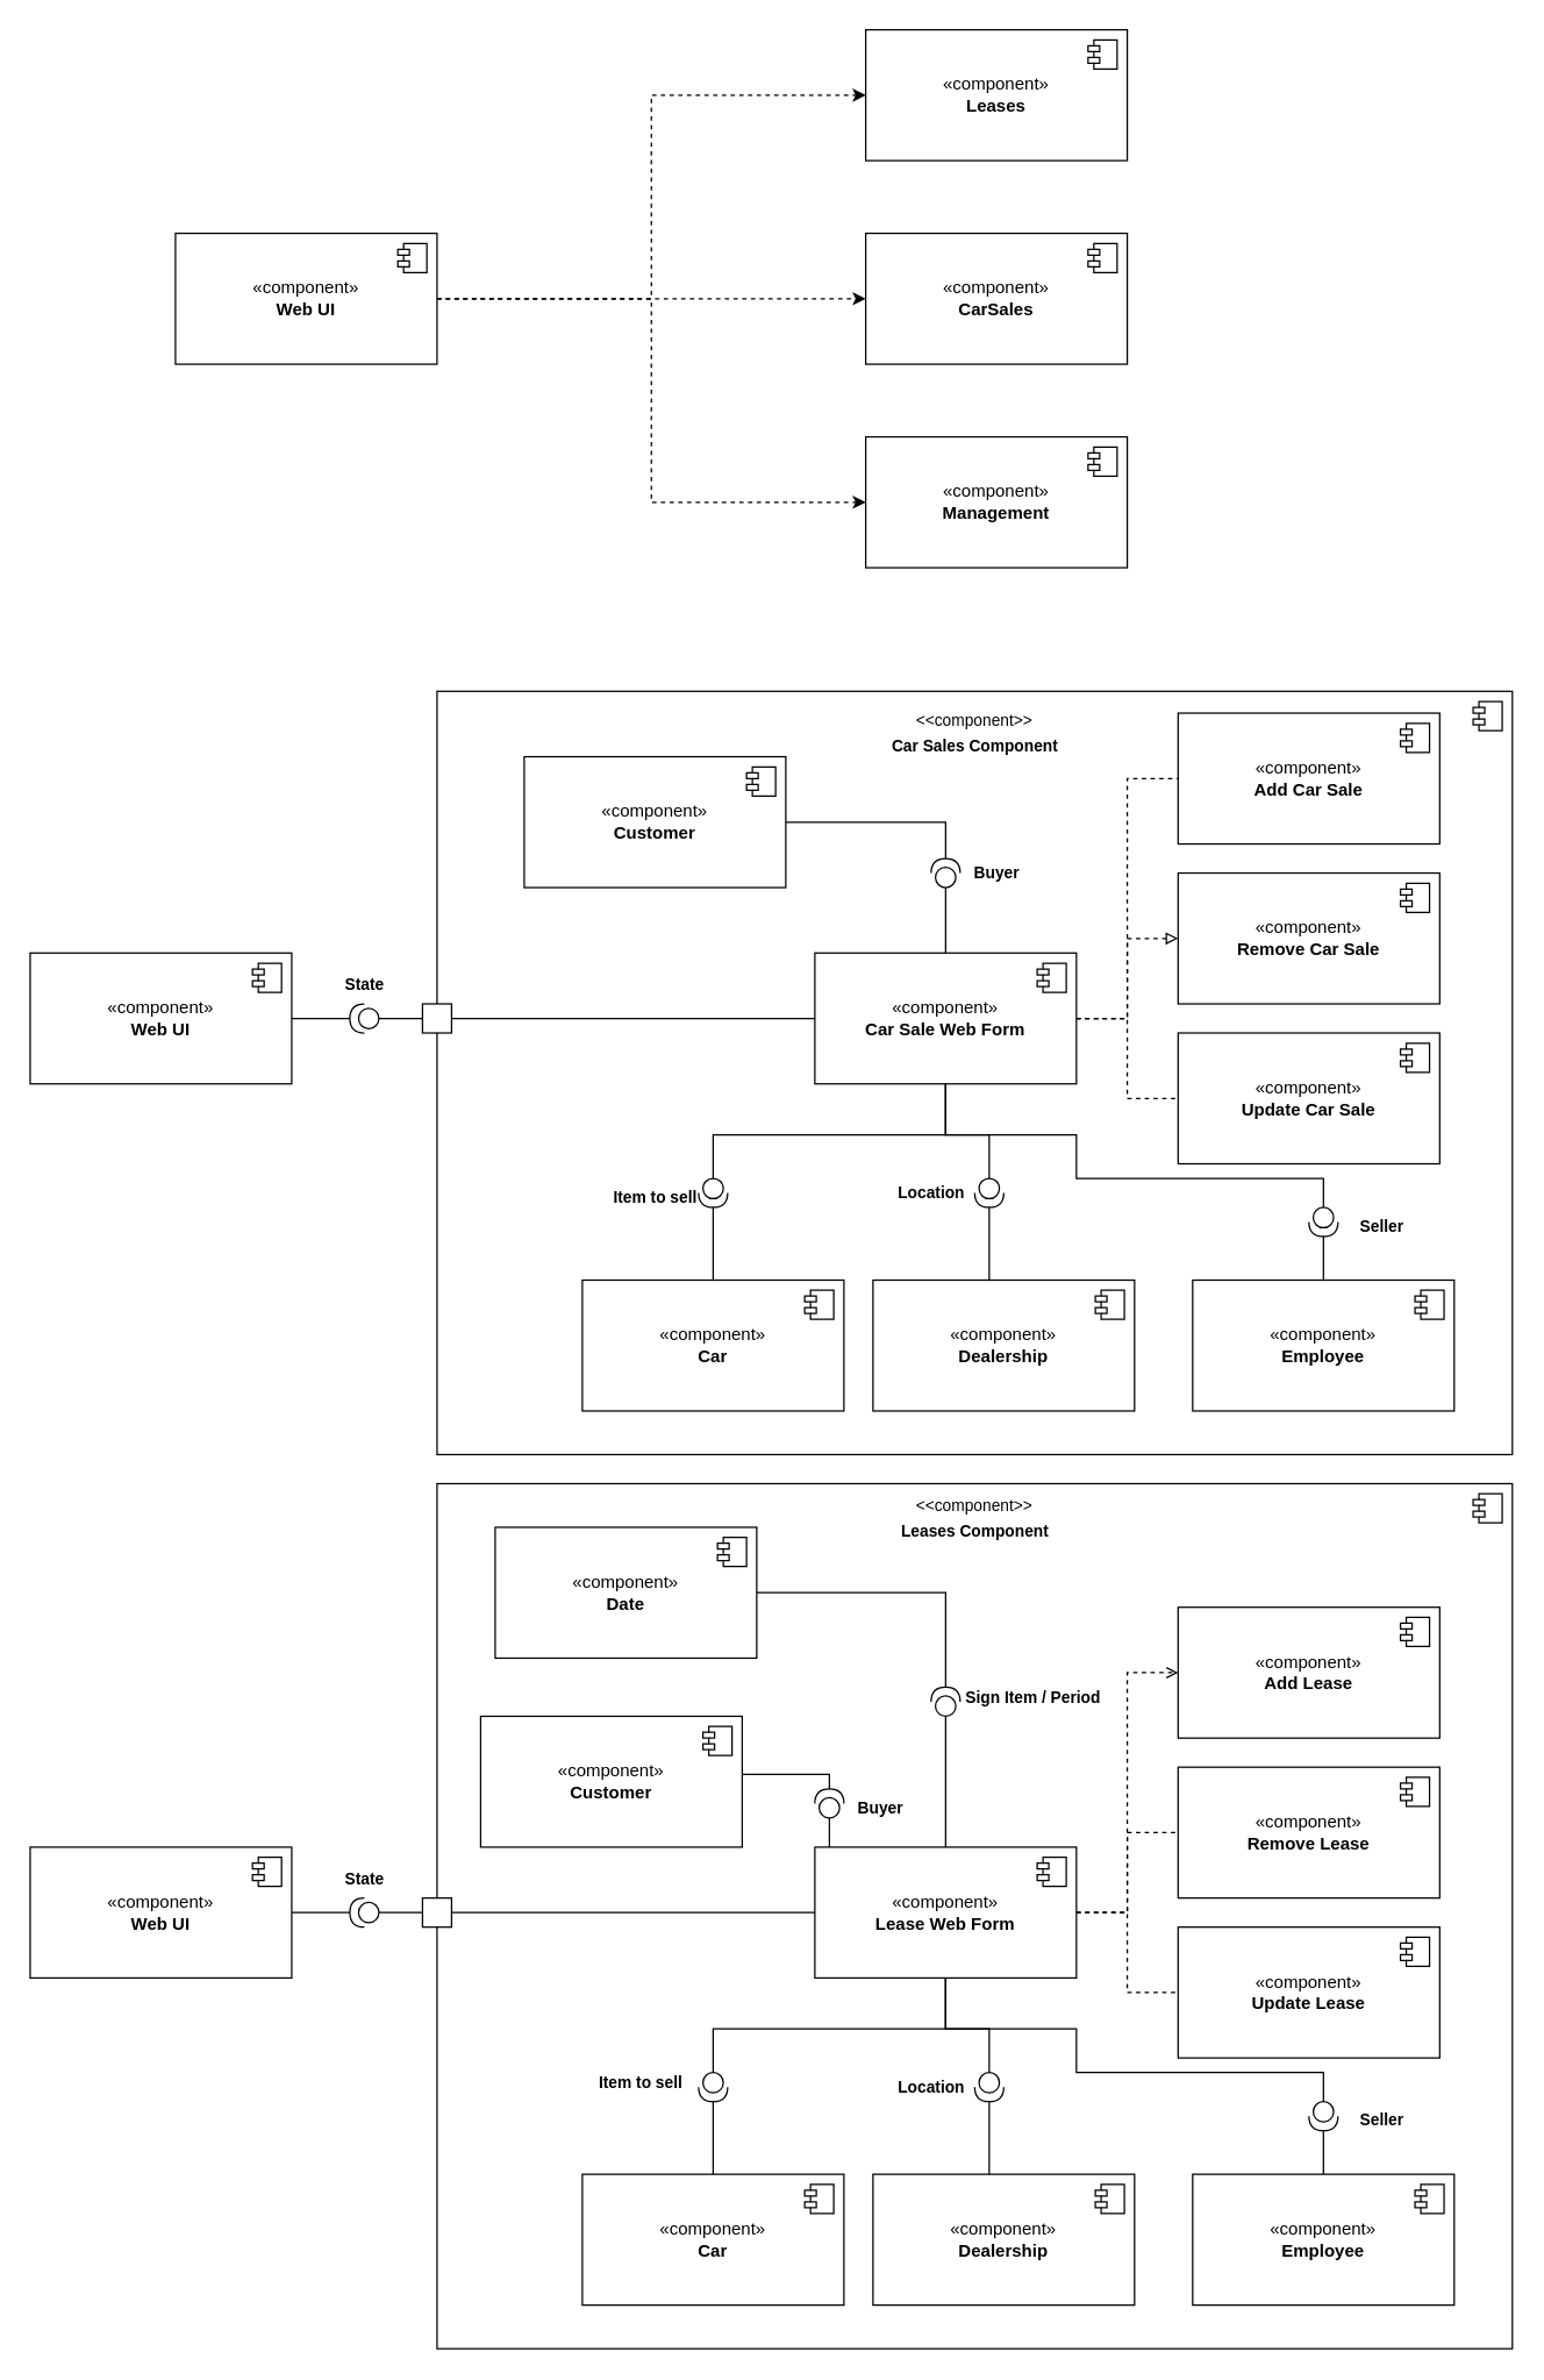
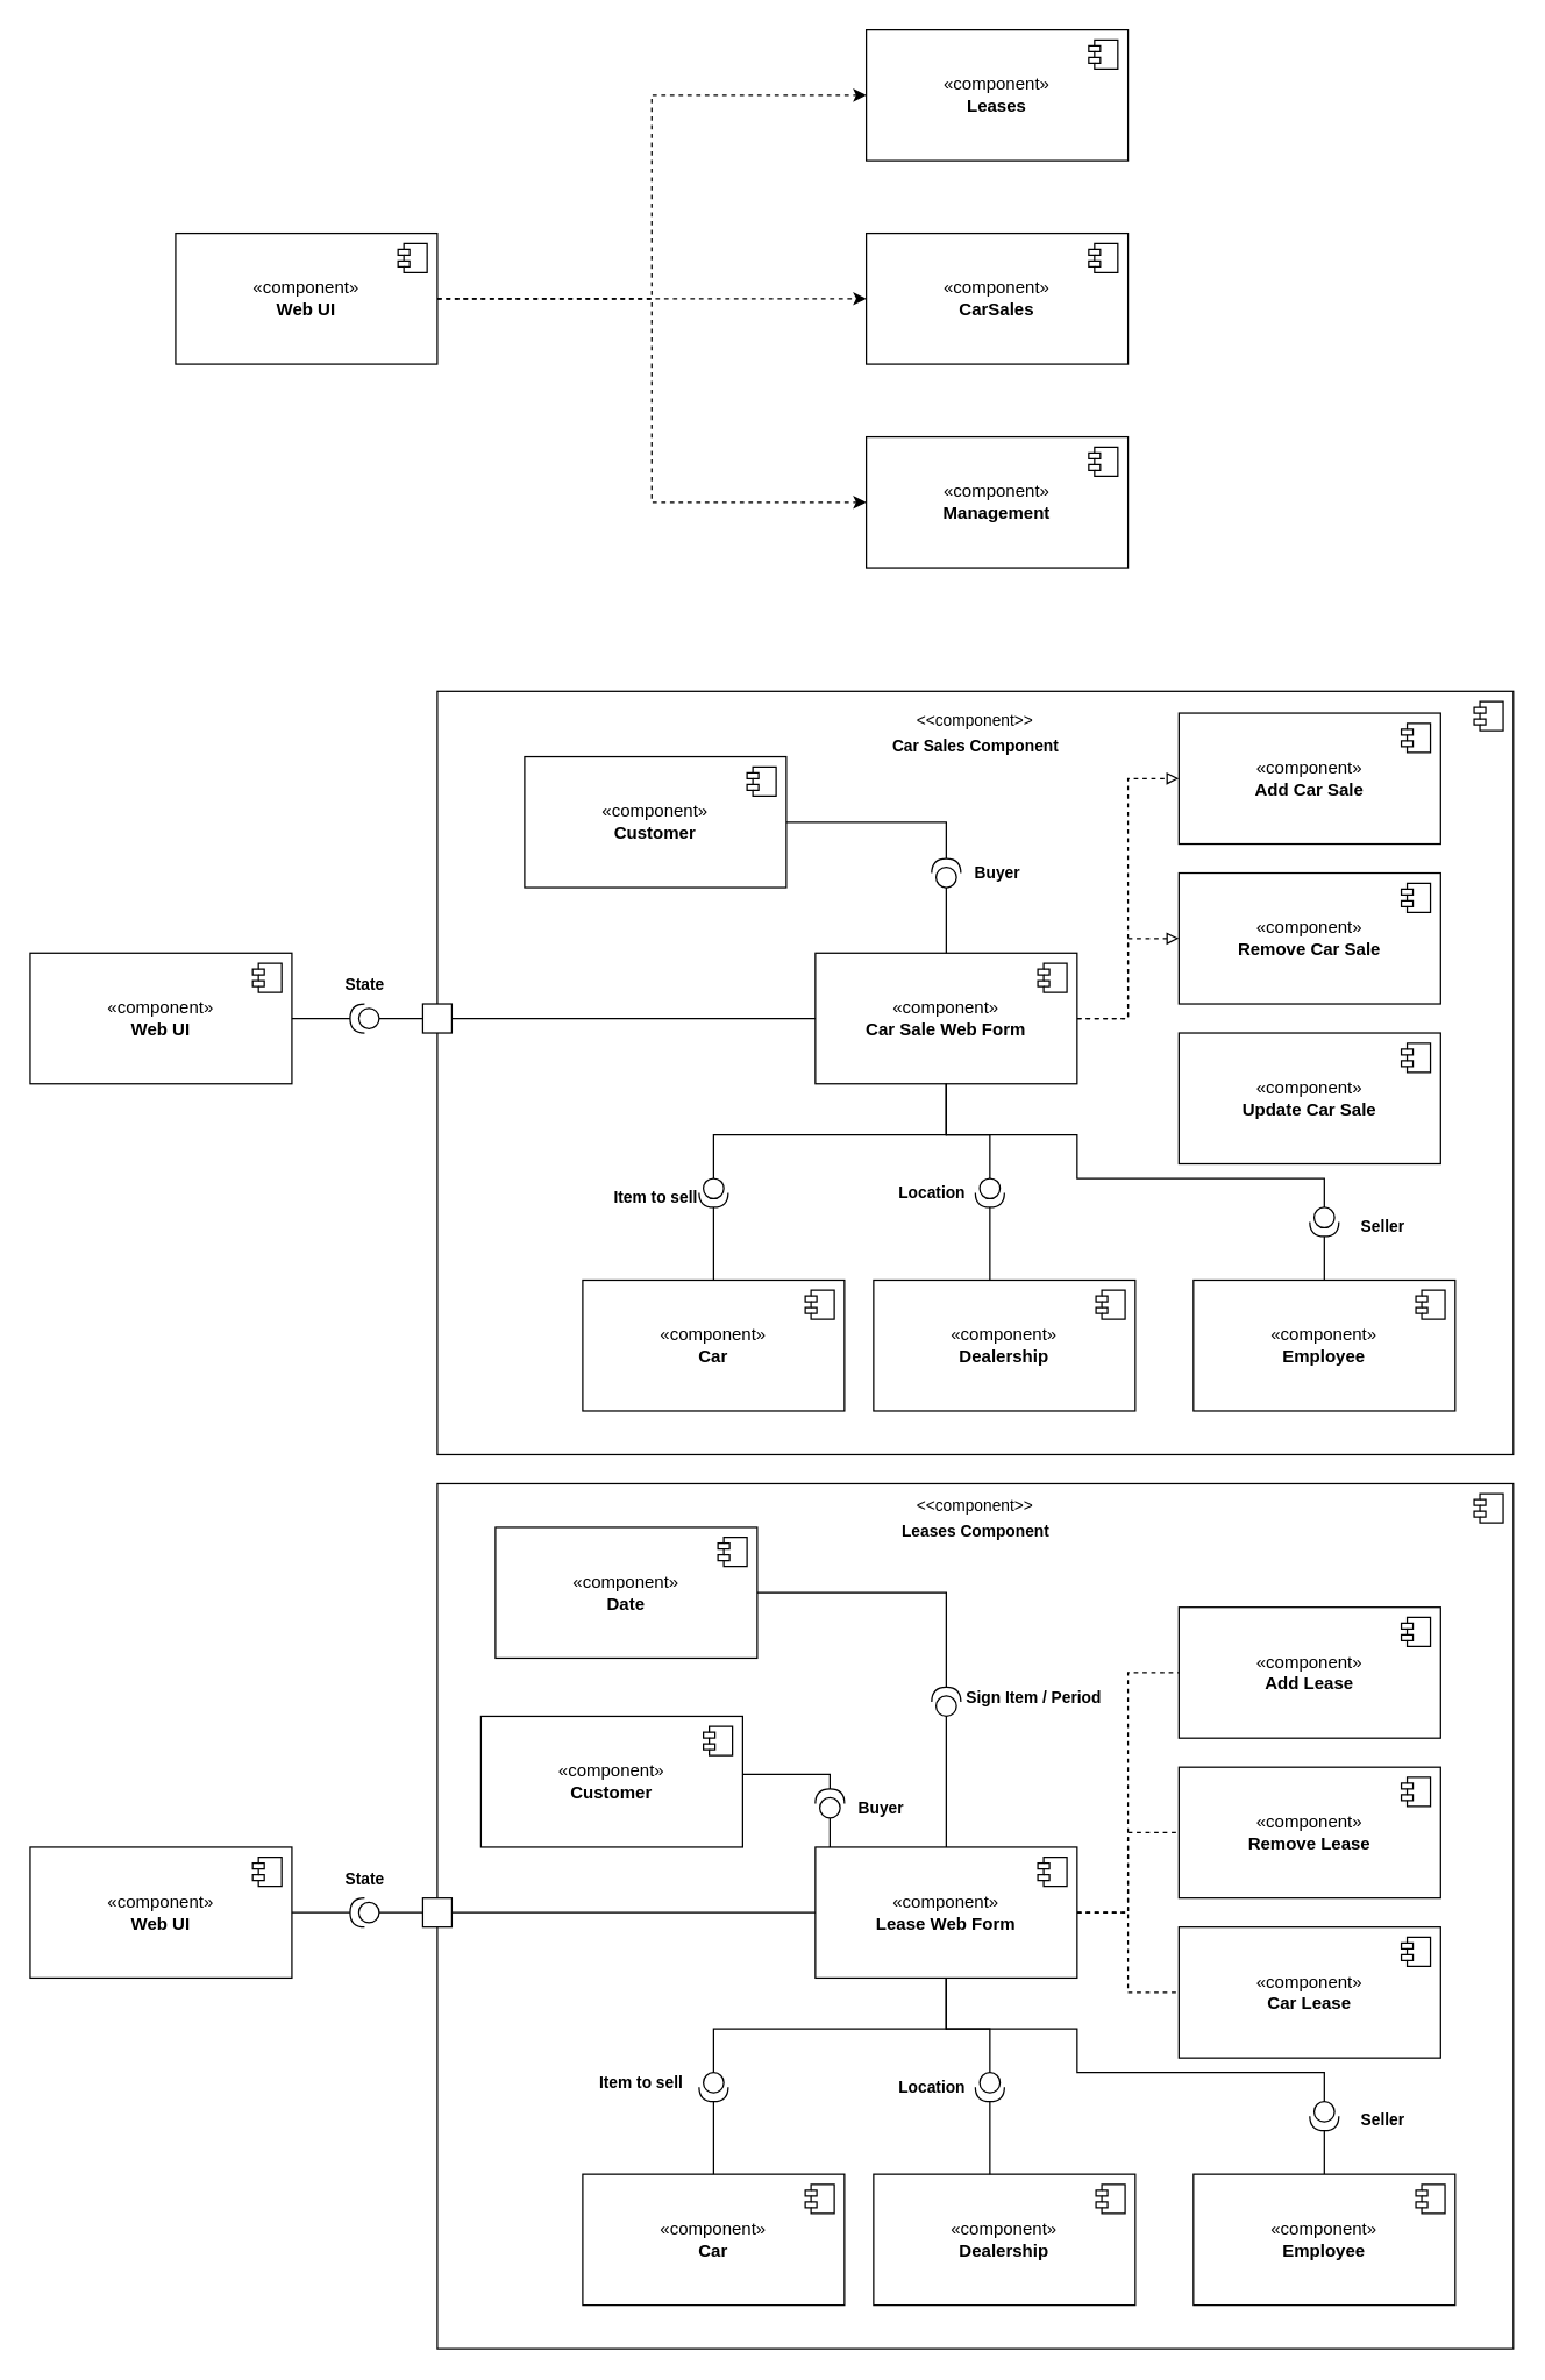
- <mxCell id="25" style="edgeStyle=orthogonalEdgeStyle;rounded=0;orthogonalLoop=1;jettySize=auto;html=1;entryX=0;entryY=0.5;entryDx=0;entryDy=0;strokeColor=default;align=center;verticalAlign=middle;fontFamily=Helvetica;fontSize=11;fontColor=default;labelBackgroundColor=default;endArrow=none;endFill=0;dashed=1;" edge="1" parent="1" source="28" target="21"><mxGeometry relative="1" as="geometry" /></mxCell>
+ <mxCell id="25" style="edgeStyle=orthogonalEdgeStyle;rounded=0;orthogonalLoop=1;jettySize=auto;html=1;entryX=0;entryY=0.5;entryDx=0;entryDy=0;strokeColor=default;align=center;verticalAlign=middle;fontFamily=Helvetica;fontSize=11;fontColor=default;labelBackgroundColor=default;endArrow=block;endFill=0;dashed=1;" edge="1" parent="1" source="28" target="21"><mxGeometry relative="1" as="geometry" /></mxCell>
- <mxCell id="27" style="edgeStyle=orthogonalEdgeStyle;rounded=0;orthogonalLoop=1;jettySize=auto;html=1;entryX=0;entryY=0.5;entryDx=0;entryDy=0;strokeColor=default;align=center;verticalAlign=middle;fontFamily=Helvetica;fontSize=11;fontColor=default;labelBackgroundColor=default;endArrow=none;endFill=0;dashed=1;" edge="1" parent="1" source="28" target="23"><mxGeometry relative="1" as="geometry" /></mxCell>
- <mxCell id="66" style="edgeStyle=orthogonalEdgeStyle;rounded=0;orthogonalLoop=1;jettySize=auto;html=1;entryX=0;entryY=0.5;entryDx=0;entryDy=0;strokeColor=default;align=center;verticalAlign=middle;fontFamily=Helvetica;fontSize=11;fontColor=default;labelBackgroundColor=default;endArrow=open;endFill=0;dashed=1;" edge="1" parent="1" source="69" target="62"><mxGeometry relative="1" as="geometry" /></mxCell>
+ <mxCell id="66" style="edgeStyle=orthogonalEdgeStyle;rounded=0;orthogonalLoop=1;jettySize=auto;html=1;entryX=0;entryY=0.5;entryDx=0;entryDy=0;strokeColor=default;align=center;verticalAlign=middle;fontFamily=Helvetica;fontSize=11;fontColor=default;labelBackgroundColor=default;endArrow=none;endFill=0;dashed=1;" edge="1" parent="1" source="69" target="62"><mxGeometry relative="1" as="geometry" /></mxCell>
- <mxCell id="64" value="«component»&lt;br&gt;&lt;b&gt;Update Lease&lt;/b&gt;" style="html=1;dropTarget=0;whiteSpace=wrap;" vertex="1" parent="1"><mxGeometry x="810" y="1325" width="180" height="90" as="geometry" /></mxCell>
+ <mxCell id="64" value="«component»&lt;br&gt;&lt;b&gt;Car Lease&lt;/b&gt;" style="html=1;dropTarget=0;whiteSpace=wrap;" vertex="1" parent="1"><mxGeometry x="810" y="1325" width="180" height="90" as="geometry" /></mxCell>
